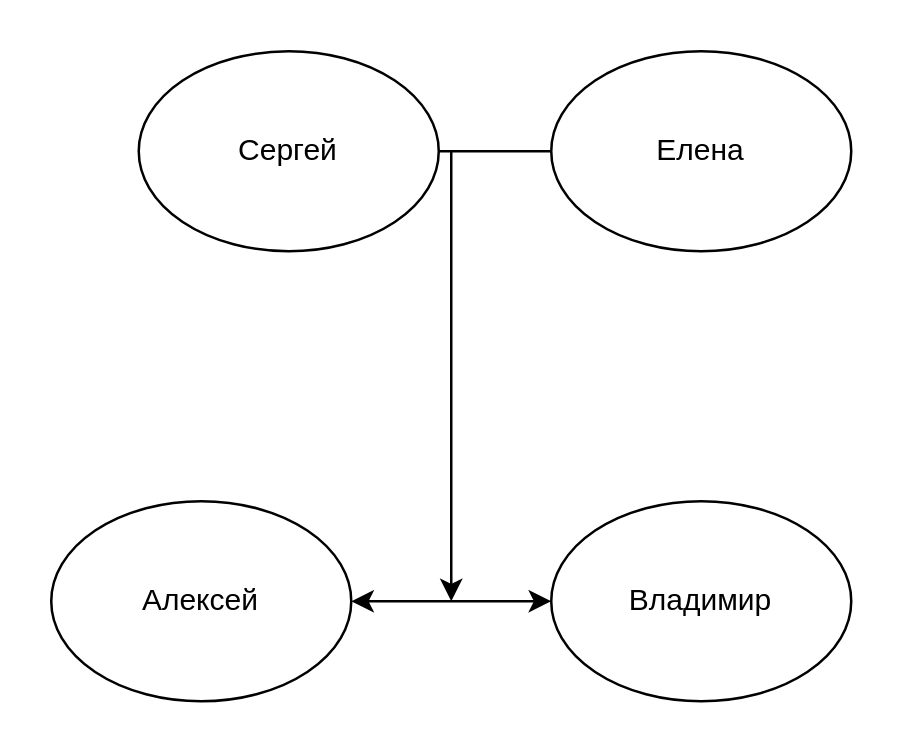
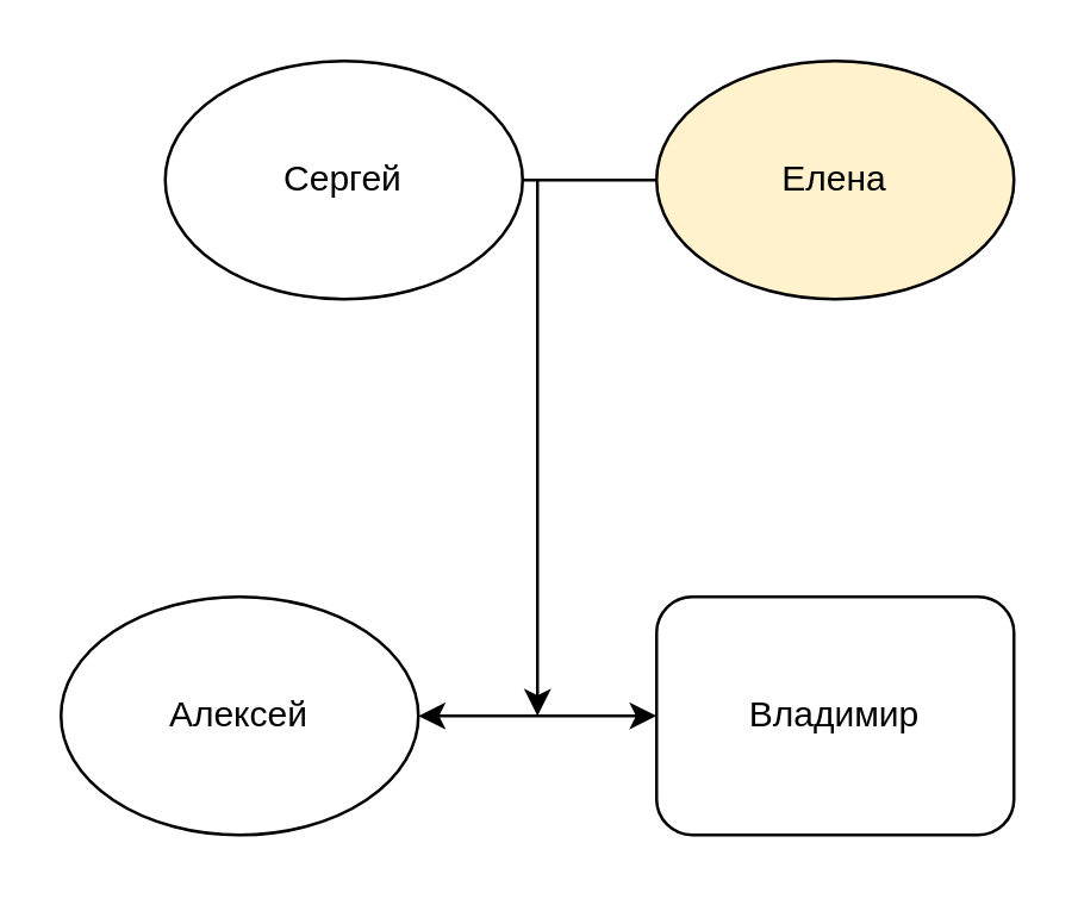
- <mxCell id="4" value="Елена" style="ellipse;whiteSpace=wrap;html=1;" vertex="1" parent="1"><mxGeometry x="220" y="20" width="120" height="80" as="geometry" /></mxCell>
+ <mxCell id="4" value="Елена" style="ellipse;whiteSpace=wrap;html=1;fillColor=#fff2cc;" vertex="1" parent="1"><mxGeometry x="220" y="20" width="120" height="80" as="geometry" /></mxCell>
- <mxCell id="6" value="Владимир" style="ellipse;whiteSpace=wrap;html=1;" vertex="1" parent="1"><mxGeometry x="220" y="200" width="120" height="80" as="geometry" /></mxCell>
+ <mxCell id="6" value="Владимир" style="whiteSpace=wrap;html=1;rounded=1;" vertex="1" parent="1"><mxGeometry x="220" y="200" width="120" height="80" as="geometry" /></mxCell>
